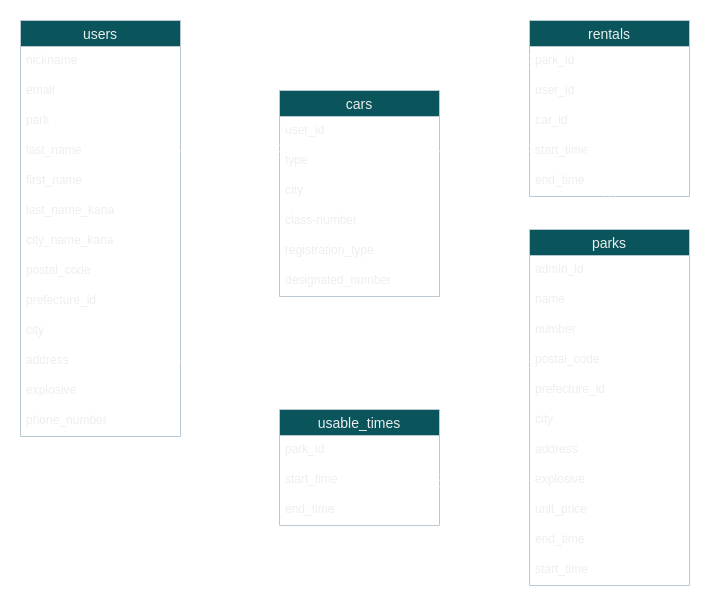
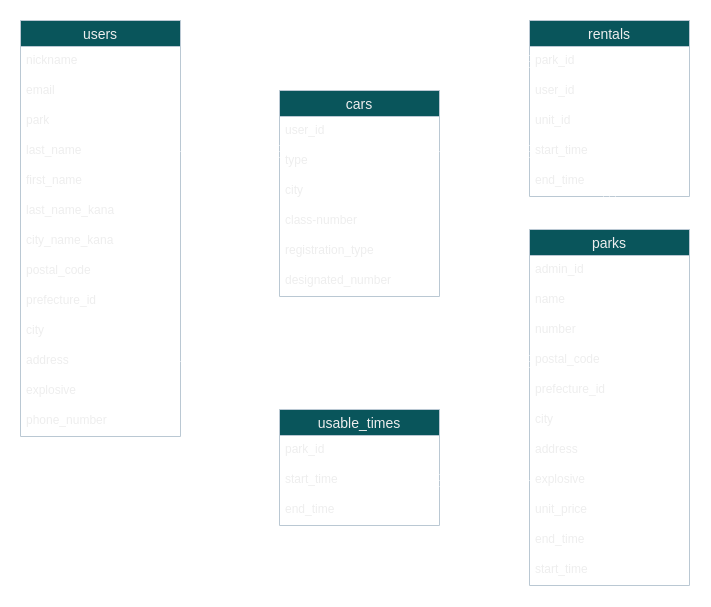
- <mxCell id="19" value="car_id" style="text;strokeColor=none;fillColor=none;spacingLeft=4;spacingRight=4;overflow=hidden;rotatable=0;points=[[0,0.5],[1,0.5]];portConstraint=eastwest;fontSize=12;labelBorderColor=none;fontColor=#EEEEEE;" parent="16" vertex="1"><mxGeometry y="86" width="160" height="30" as="geometry" /></mxCell>
+ <mxCell id="19" value="unit_id" style="text;strokeColor=none;fillColor=none;spacingLeft=4;spacingRight=4;overflow=hidden;rotatable=0;points=[[0,0.5],[1,0.5]];portConstraint=eastwest;fontSize=12;labelBorderColor=none;fontColor=#EEEEEE;" parent="16" vertex="1"><mxGeometry y="86" width="160" height="30" as="geometry" /></mxCell>
